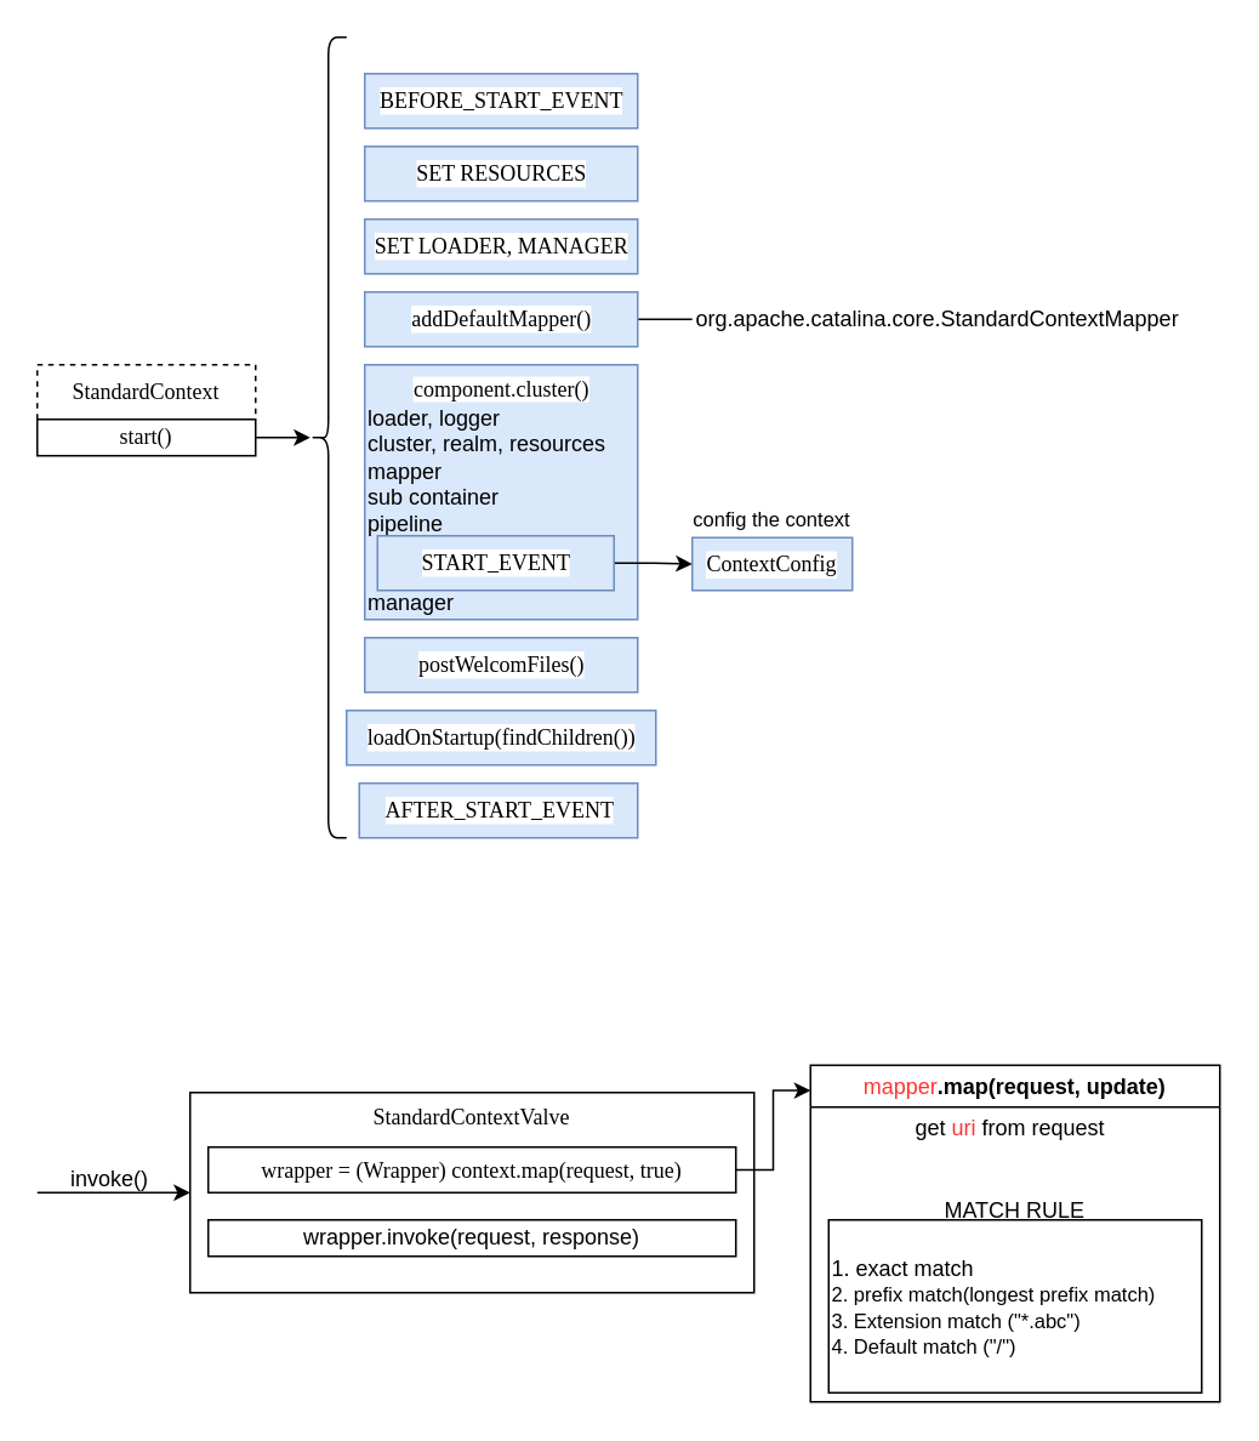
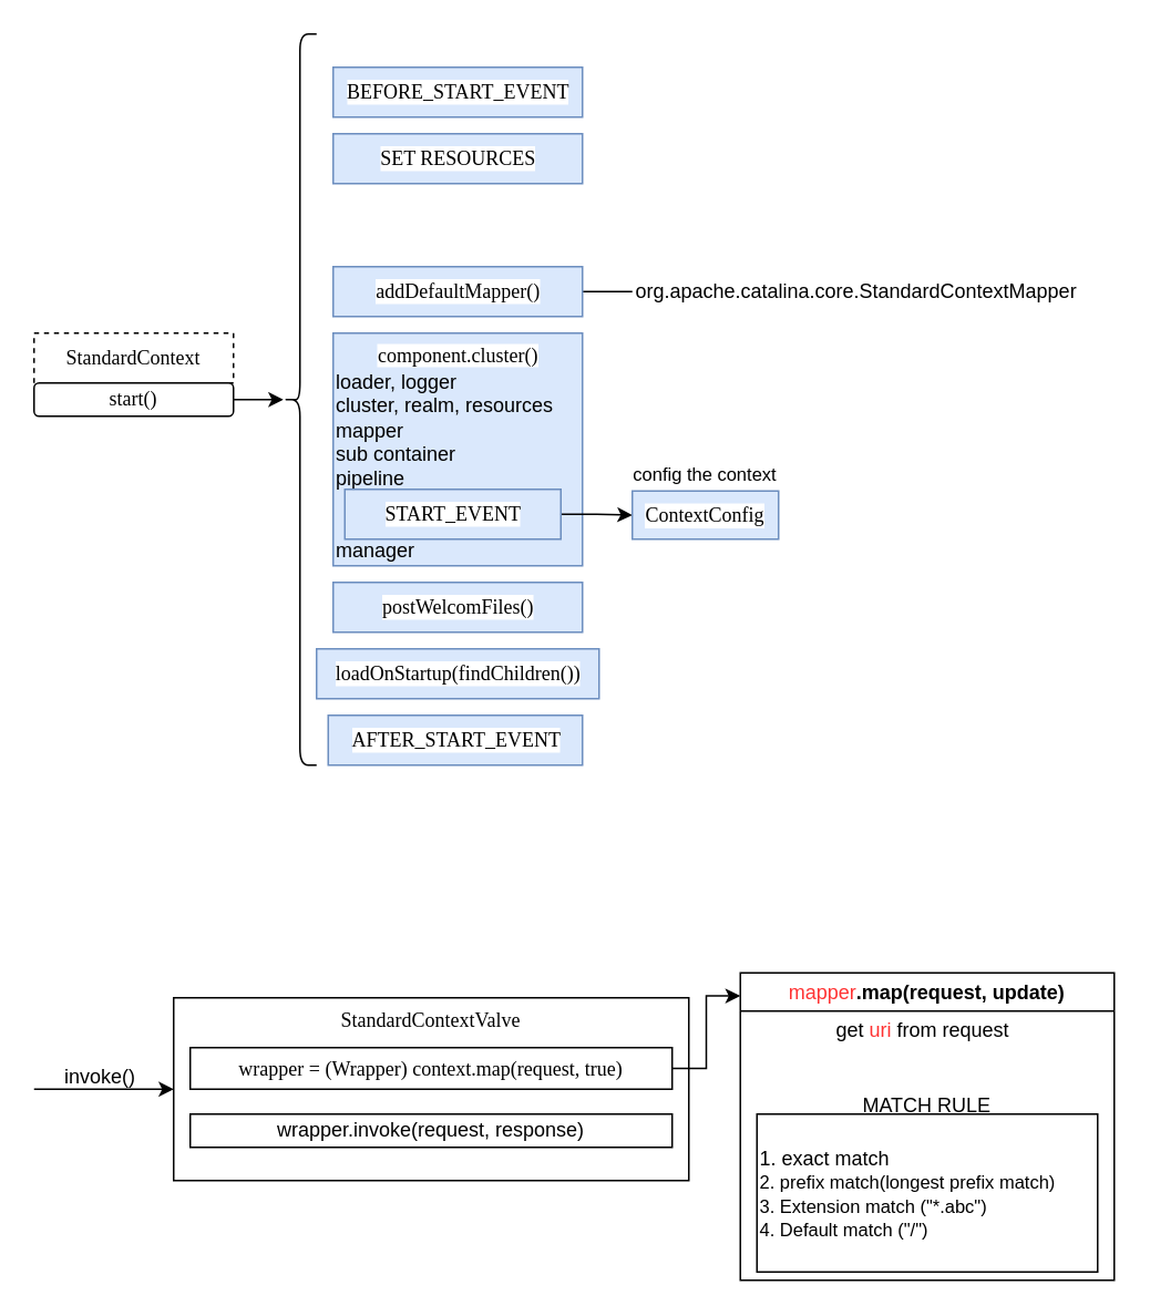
- <mxCell id="8" value="SET LOADER, MANAGER" style="html=1;fontFamily=Comic Sans MS;rounded=0;labelBackgroundColor=default;fillStyle=auto;fillColor=#dae8fc;strokeColor=#6c8ebf;" parent="1" vertex="1"><mxGeometry x="200" y="120" width="150" height="30" as="geometry" /></mxCell>
- <mxCell id="4" value="start()" style="rounded=0;whiteSpace=wrap;html=1;fontFamily=Comic Sans MS;" parent="1" vertex="1"><mxGeometry x="20" y="230" width="120" height="20" as="geometry" /></mxCell>
+ <mxCell id="4" value="start()" style="whiteSpace=wrap;html=1;fontFamily=Comic Sans MS;rounded=1;" parent="1" vertex="1"><mxGeometry x="20" y="230" width="120" height="20" as="geometry" /></mxCell>
